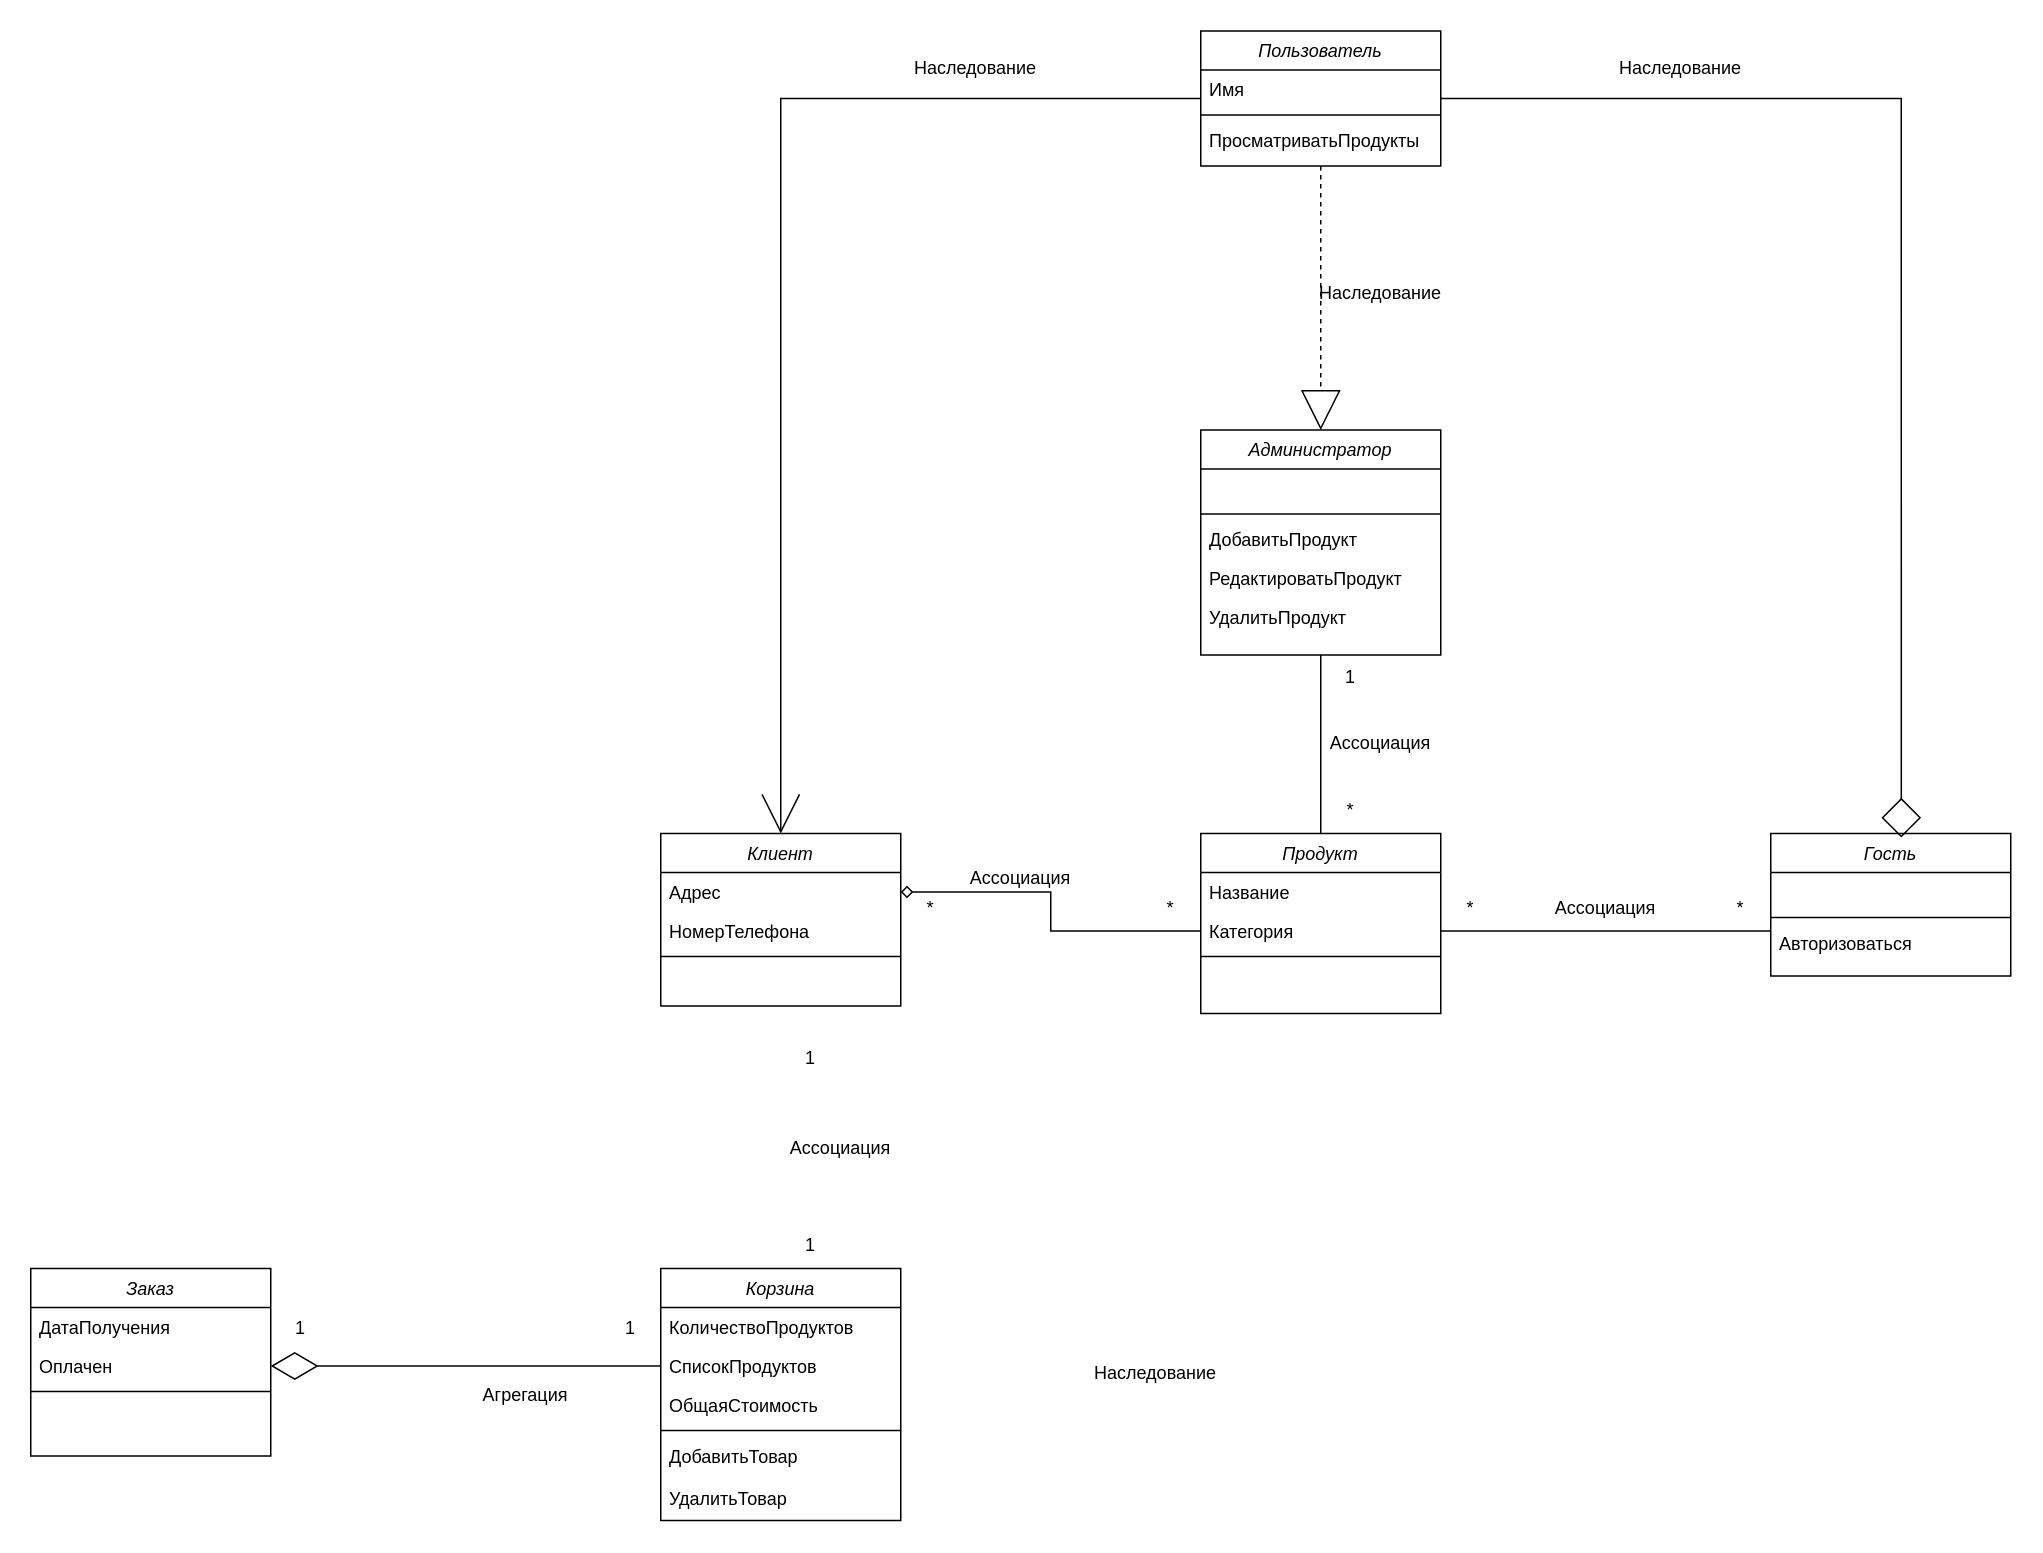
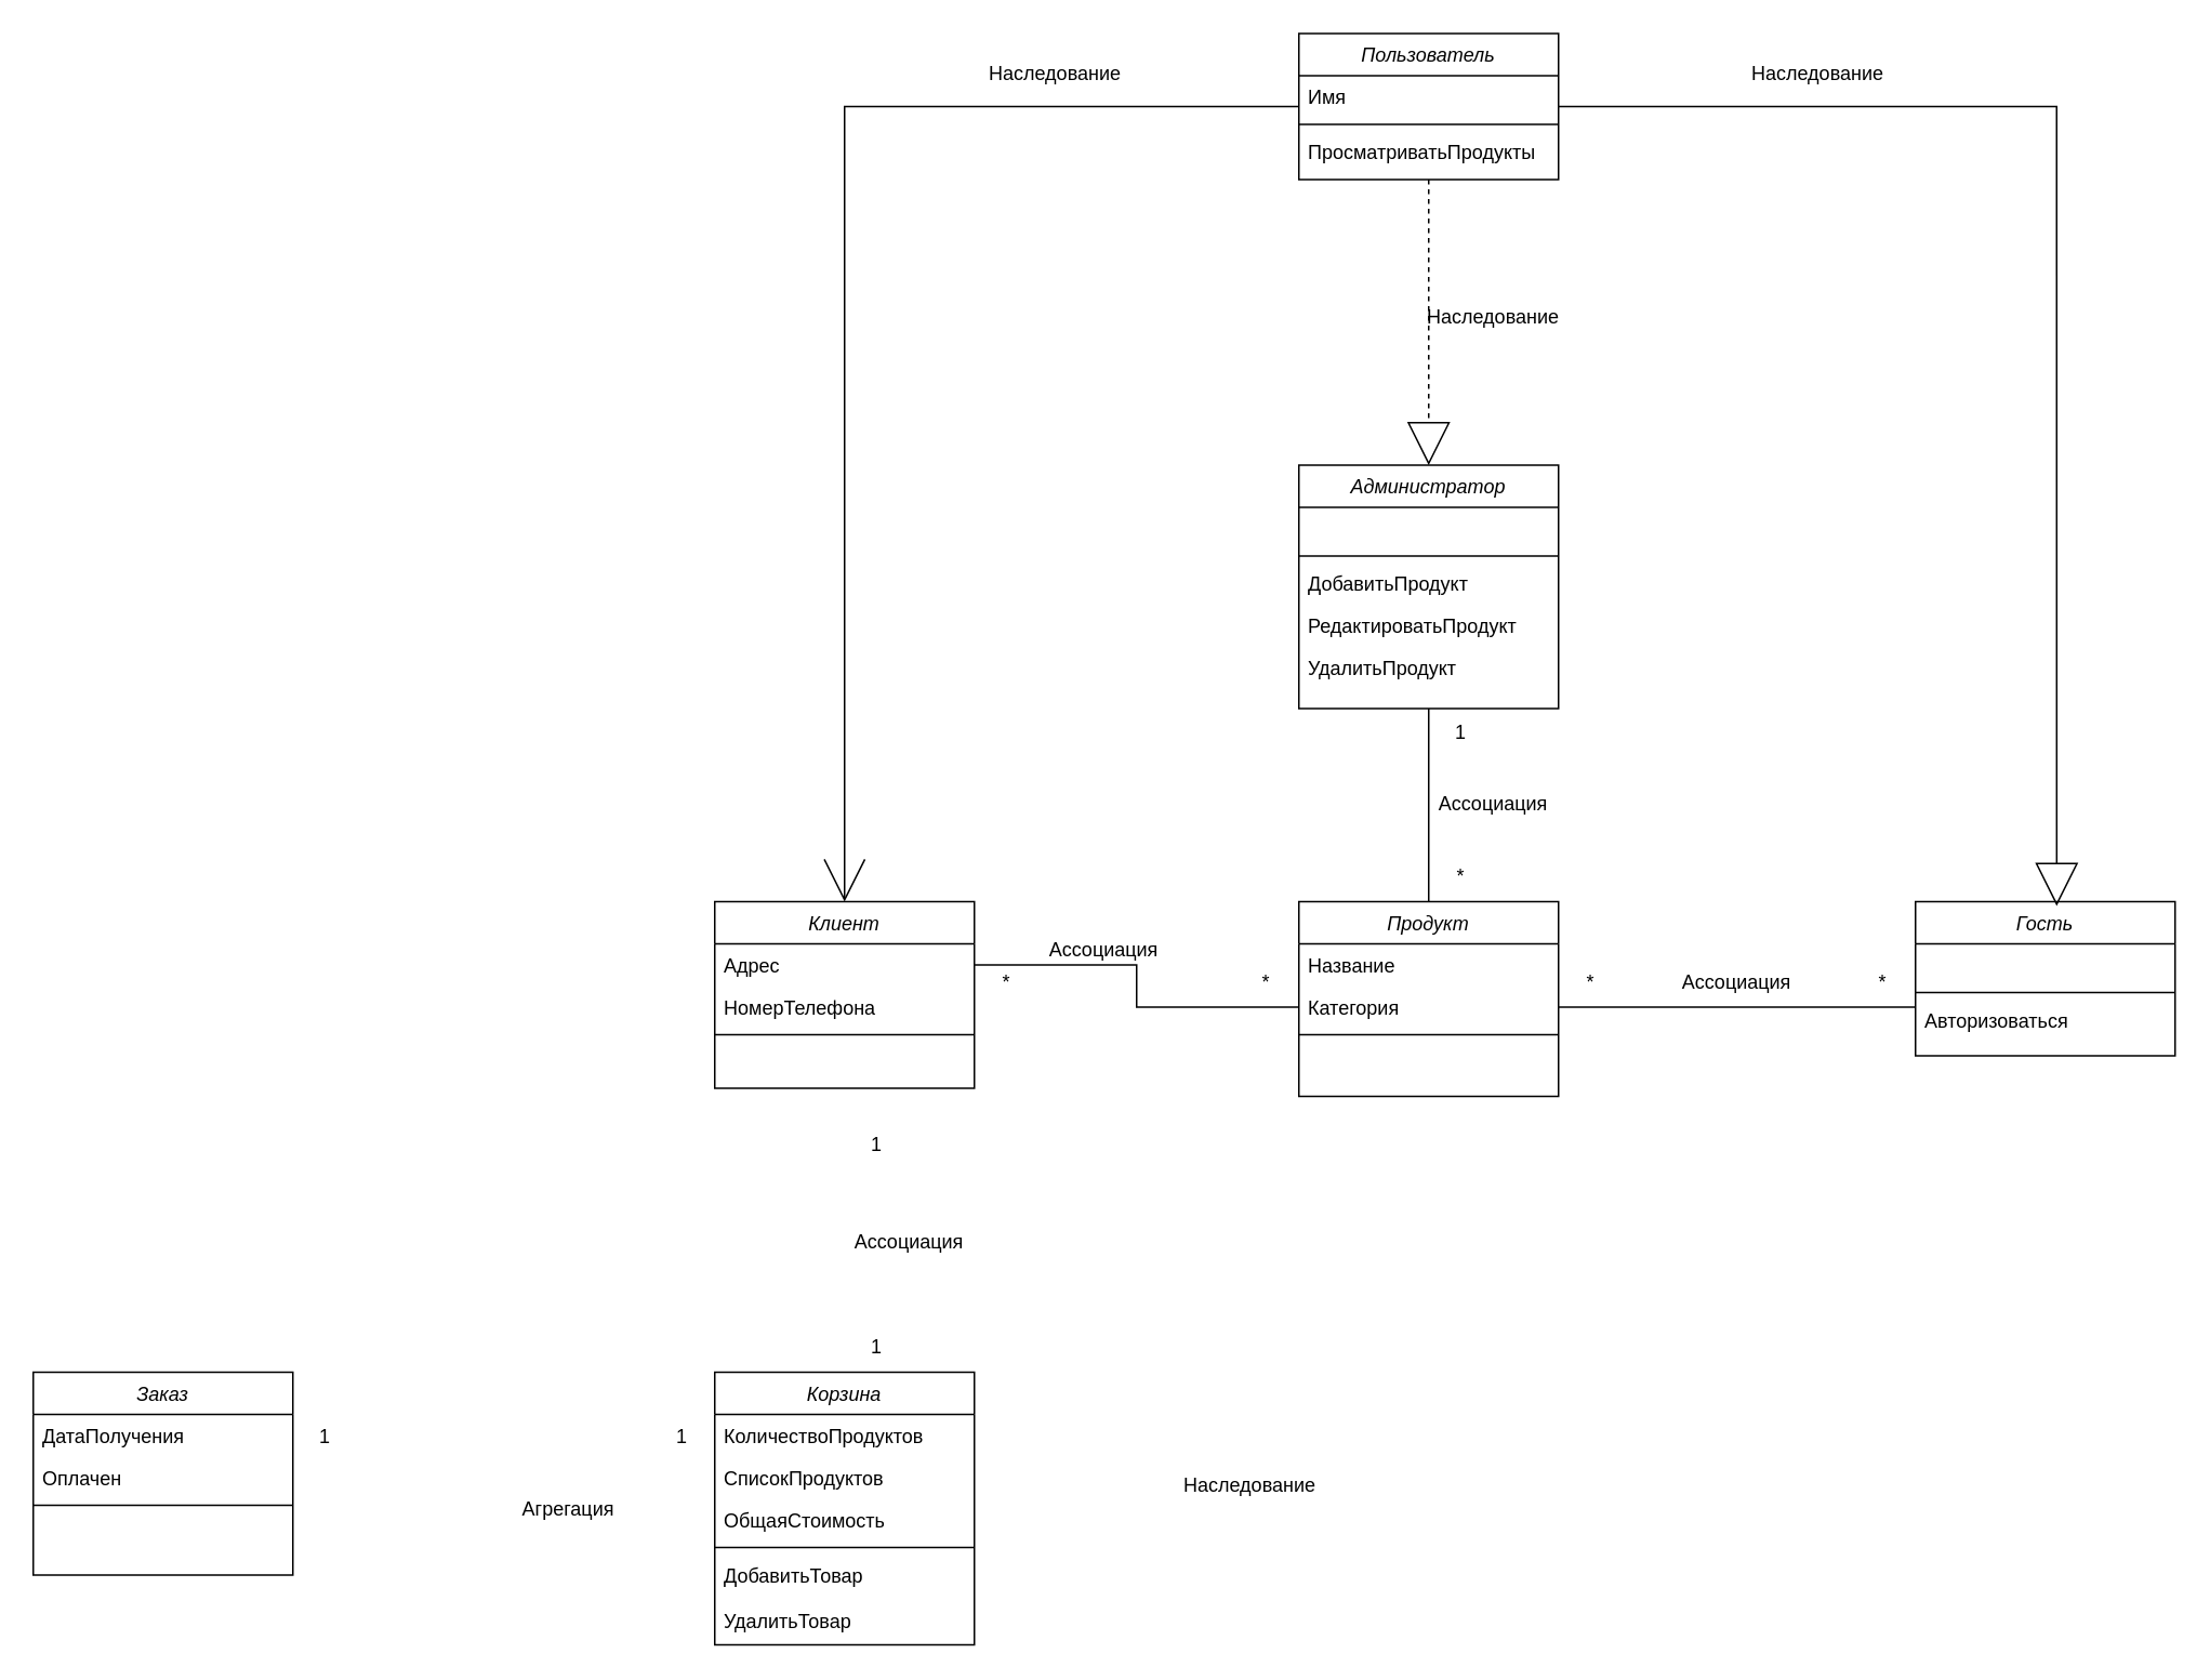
- <mxCell id="51" style="edgeStyle=orthogonalEdgeStyle;rounded=0;orthogonalLoop=1;jettySize=auto;html=1;entryX=0.544;entryY=0.028;entryDx=0;entryDy=0;entryPerimeter=0;endArrow=diamond;endFill=0;endSize=24;" edge="1" parent="1" source="47" target="29"><mxGeometry relative="1" as="geometry" /></mxCell>
+ <mxCell id="51" style="edgeStyle=orthogonalEdgeStyle;rounded=0;orthogonalLoop=1;jettySize=auto;html=1;entryX=0.544;entryY=0.028;entryDx=0;entryDy=0;entryPerimeter=0;endArrow=block;endFill=0;endSize=24;" edge="1" parent="1" source="47" target="29"><mxGeometry relative="1" as="geometry" /></mxCell>
- <mxCell id="33" style="edgeStyle=orthogonalEdgeStyle;rounded=0;orthogonalLoop=1;jettySize=auto;html=1;entryX=1;entryY=0.5;entryDx=0;entryDy=0;endArrow=diamond;endFill=0;" edge="1" parent="1" source="27" target="7"><mxGeometry relative="1" as="geometry" /></mxCell>
+ <mxCell id="33" style="edgeStyle=orthogonalEdgeStyle;rounded=0;orthogonalLoop=1;jettySize=auto;html=1;entryX=1;entryY=0.5;entryDx=0;entryDy=0;endArrow=none;endFill=0;" edge="1" parent="1" source="27" target="7"><mxGeometry relative="1" as="geometry" /></mxCell>
- <mxCell id="34" style="edgeStyle=orthogonalEdgeStyle;rounded=0;orthogonalLoop=1;jettySize=auto;html=1;entryX=1;entryY=0.5;entryDx=0;entryDy=0;endArrow=diamondThin;endFill=0;endSize=29;" edge="1" parent="1" source="19" target="4"><mxGeometry relative="1" as="geometry"><mxPoint x="311.12" y="921.674" as="targetPoint" /></mxGeometry></mxCell>
